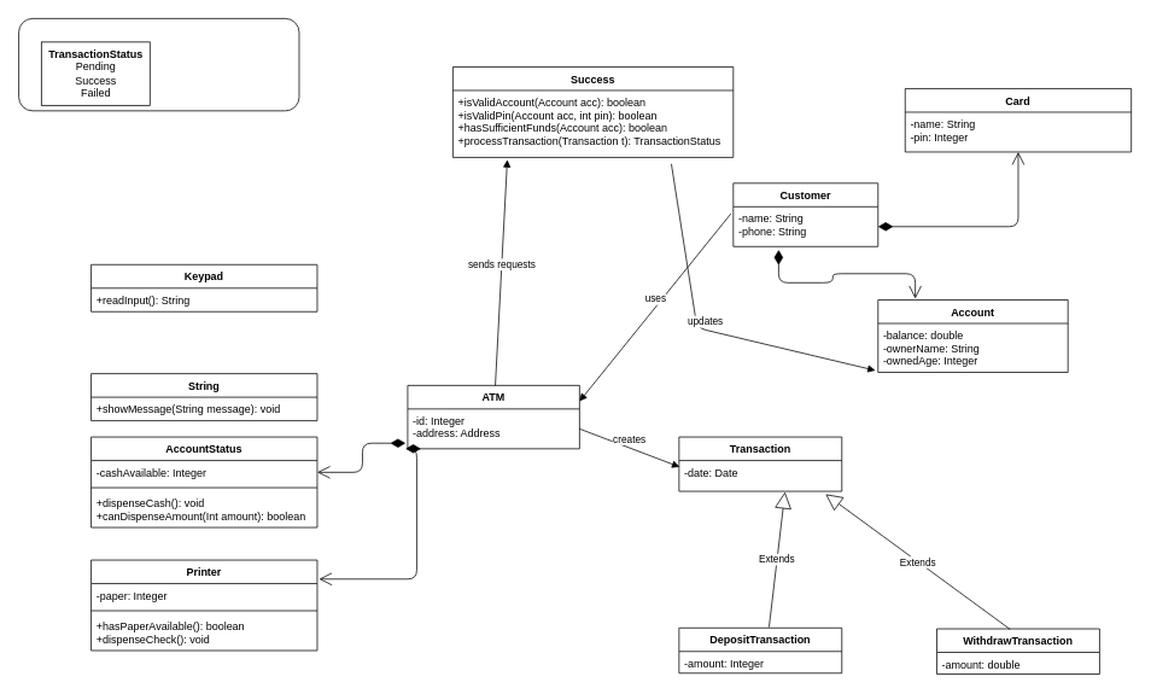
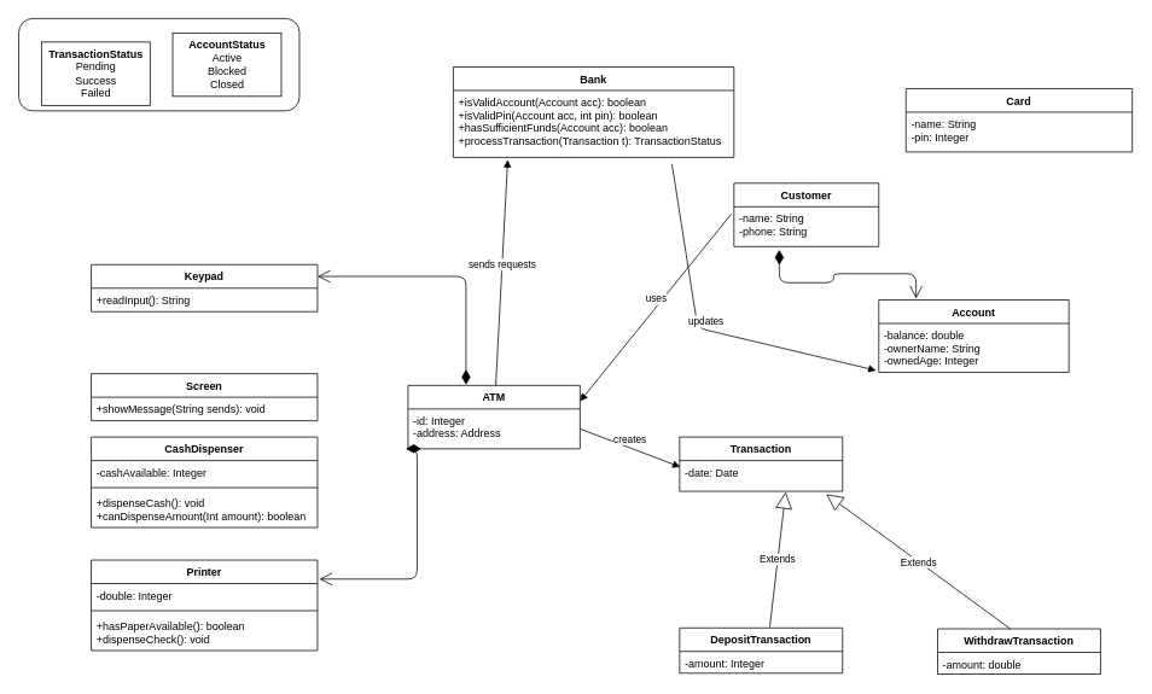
+ <mxCell id="28" value="&lt;b&gt;AccountStatus&lt;/b&gt;&lt;br&gt;Active&lt;br&gt;Blocked&lt;br&gt;Closed" style="html=1;" parent="1" vertex="1"><mxGeometry x="190" y="36" width="120" height="70" as="geometry" /></mxCell>
- <mxCell id="39" value="Success" style="swimlane;fontStyle=1;childLayout=stackLayout;horizontal=1;startSize=26;fillColor=none;horizontalStack=0;resizeParent=1;resizeParentMax=0;resizeLast=0;collapsible=1;marginBottom=0;strokeColor=#000000;" parent="1" vertex="1"><mxGeometry x="500" y="73.5" width="310" height="100" as="geometry" /></mxCell>
+ <mxCell id="39" value="Bank" style="swimlane;fontStyle=1;childLayout=stackLayout;horizontal=1;startSize=26;fillColor=none;horizontalStack=0;resizeParent=1;resizeParentMax=0;resizeLast=0;collapsible=1;marginBottom=0;strokeColor=#000000;" parent="1" vertex="1"><mxGeometry x="500" y="73.5" width="310" height="100" as="geometry" /></mxCell>
- <mxCell id="31" value="" style="endArrow=open;html=1;endSize=12;startArrow=diamondThin;startSize=14;startFill=1;edgeStyle=orthogonalEdgeStyle;align=left;verticalAlign=bottom;exitX=1;exitY=0.5;exitDx=0;exitDy=0;" parent="1" source="25" target="26" edge="1"><mxGeometry x="-1" y="3" relative="1" as="geometry"><mxPoint x="410" y="663" as="sourcePoint" /><mxPoint x="570" y="663" as="targetPoint" /></mxGeometry></mxCell>
+ <mxCell id="38" value="&lt;br&gt;" style="endArrow=open;html=1;endSize=12;startArrow=diamondThin;startSize=14;startFill=1;edgeStyle=orthogonalEdgeStyle;align=left;verticalAlign=bottom;entryX=1;entryY=0.25;entryDx=0;entryDy=0;exitX=0.337;exitY=-0.01;exitDx=0;exitDy=0;exitPerimeter=0;" parent="1" source="3" target="36" edge="1"><mxGeometry x="-1" y="3" relative="1" as="geometry"><mxPoint x="510" y="242" as="sourcePoint" /><mxPoint x="520" y="152" as="targetPoint" /><Array as="points"><mxPoint x="514" y="305" /></Array></mxGeometry></mxCell>
- <mxCell id="5" value="String" style="swimlane;fontStyle=1;childLayout=stackLayout;horizontal=1;startSize=26;fillColor=none;horizontalStack=0;resizeParent=1;resizeParentMax=0;resizeLast=0;collapsible=1;marginBottom=0;" parent="1" vertex="1"><mxGeometry x="100" y="412.5" width="250" height="52" as="geometry" /></mxCell>
+ <mxCell id="5" value="Screen" style="swimlane;fontStyle=1;childLayout=stackLayout;horizontal=1;startSize=26;fillColor=none;horizontalStack=0;resizeParent=1;resizeParentMax=0;resizeLast=0;collapsible=1;marginBottom=0;" parent="1" vertex="1"><mxGeometry x="100" y="412.5" width="250" height="52" as="geometry" /></mxCell>
- <mxCell id="6" value="+showMessage(String message): void" style="text;strokeColor=none;fillColor=none;align=left;verticalAlign=top;spacingLeft=4;spacingRight=4;overflow=hidden;rotatable=0;points=[[0,0.5],[1,0.5]];portConstraint=eastwest;" parent="5" vertex="1"><mxGeometry y="26" width="250" height="26" as="geometry" /></mxCell>
+ <mxCell id="6" value="+showMessage(String sends): void" style="text;strokeColor=none;fillColor=none;align=left;verticalAlign=top;spacingLeft=4;spacingRight=4;overflow=hidden;rotatable=0;points=[[0,0.5],[1,0.5]];portConstraint=eastwest;" parent="5" vertex="1"><mxGeometry y="26" width="250" height="26" as="geometry" /></mxCell>
- <mxCell id="7" value="AccountStatus" style="swimlane;fontStyle=1;align=center;verticalAlign=top;childLayout=stackLayout;horizontal=1;startSize=26;horizontalStack=0;resizeParent=1;resizeParentMax=0;resizeLast=0;collapsible=1;marginBottom=0;" parent="1" vertex="1"><mxGeometry x="100" y="482.5" width="250" height="100" as="geometry" /></mxCell>
+ <mxCell id="7" value="CashDispenser" style="swimlane;fontStyle=1;align=center;verticalAlign=top;childLayout=stackLayout;horizontal=1;startSize=26;horizontalStack=0;resizeParent=1;resizeParentMax=0;resizeLast=0;collapsible=1;marginBottom=0;" parent="1" vertex="1"><mxGeometry x="100" y="482.5" width="250" height="100" as="geometry" /></mxCell>
- <mxCell id="11" value="" style="endArrow=open;html=1;endSize=12;startArrow=diamondThin;startSize=14;startFill=1;edgeStyle=orthogonalEdgeStyle;align=left;verticalAlign=bottom;exitX=-0.012;exitY=0.86;exitDx=0;exitDy=0;exitPerimeter=0;" parent="1" source="4" target="8" edge="1"><mxGeometry x="-1" y="3" relative="1" as="geometry"><mxPoint x="490" y="495.224" as="sourcePoint" /><mxPoint x="331.241" y="445.569" as="targetPoint" /></mxGeometry></mxCell>
- <mxCell id="13" value="-paper: Integer" style="text;strokeColor=none;fillColor=none;align=left;verticalAlign=top;spacingLeft=4;spacingRight=4;overflow=hidden;rotatable=0;points=[[0,0.5],[1,0.5]];portConstraint=eastwest;" parent="12" vertex="1"><mxGeometry y="26" width="250" height="26" as="geometry" /></mxCell>
+ <mxCell id="13" value="-double: Integer" style="text;strokeColor=none;fillColor=none;align=left;verticalAlign=top;spacingLeft=4;spacingRight=4;overflow=hidden;rotatable=0;points=[[0,0.5],[1,0.5]];portConstraint=eastwest;" parent="12" vertex="1"><mxGeometry y="26" width="250" height="26" as="geometry" /></mxCell>
